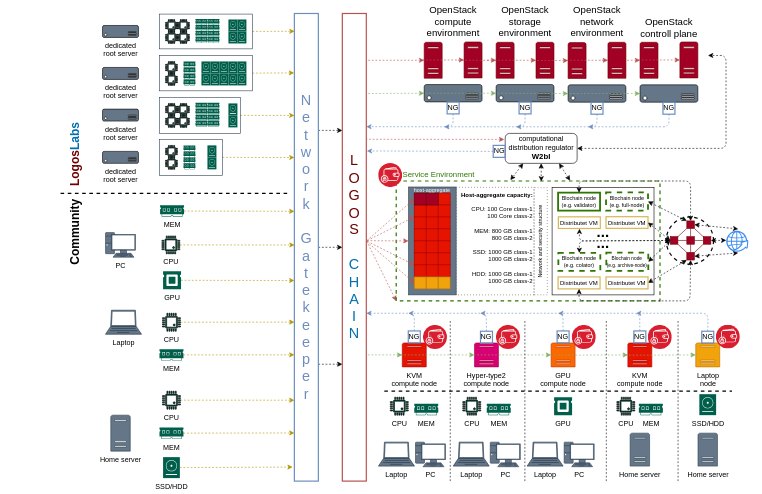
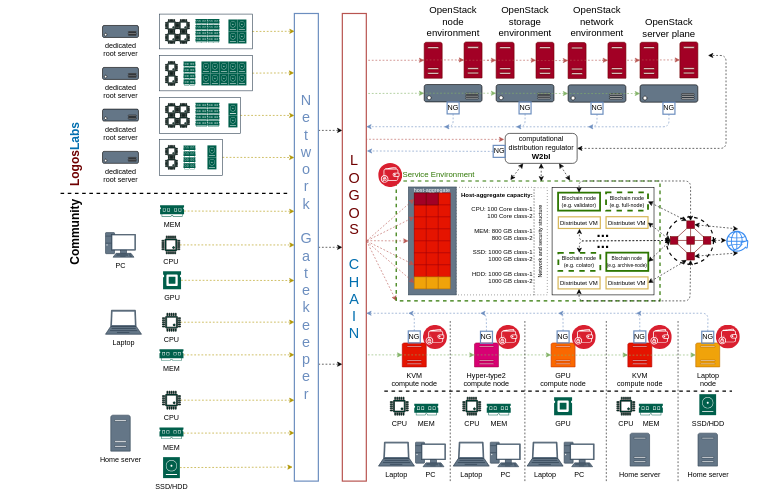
- <mxCell id="112" value="OpenStack&lt;br style=&quot;font-size: 16px;&quot;&gt;compute environment&lt;br&gt;" style="text;html=1;strokeColor=none;fillColor=none;align=center;verticalAlign=middle;whiteSpace=wrap;rounded=0;dashed=1;labelBackgroundColor=none;strokeWidth=2;fontSize=16;fontColor=default;" parent="1" vertex="1"><mxGeometry x="689.8" y="20" width="130" height="30" as="geometry" /></mxCell>
+ <mxCell id="112" value="OpenStack&lt;br style=&quot;font-size: 16px;&quot;&gt;node environment&lt;br&gt;" style="text;html=1;strokeColor=none;fillColor=none;align=center;verticalAlign=middle;whiteSpace=wrap;rounded=0;dashed=1;labelBackgroundColor=none;strokeWidth=2;fontSize=16;fontColor=default;" parent="1" vertex="1"><mxGeometry x="689.8" y="20" width="130" height="30" as="geometry" /></mxCell>
- <mxCell id="123" value="OpenStack&lt;br style=&quot;font-size: 16px;&quot;&gt;controll plane" style="text;html=1;strokeColor=none;fillColor=none;align=center;verticalAlign=middle;whiteSpace=wrap;rounded=0;dashed=1;labelBackgroundColor=none;strokeWidth=2;fontSize=16;fontColor=default;" parent="1" vertex="1"><mxGeometry x="1049.8" y="30" width="130" height="30" as="geometry" /></mxCell>
+ <mxCell id="123" value="OpenStack&lt;br style=&quot;font-size: 16px;&quot;&gt;server plane" style="text;html=1;strokeColor=none;fillColor=none;align=center;verticalAlign=middle;whiteSpace=wrap;rounded=0;dashed=1;labelBackgroundColor=none;strokeWidth=2;fontSize=16;fontColor=default;" parent="1" vertex="1"><mxGeometry x="1049.8" y="30" width="130" height="30" as="geometry" /></mxCell>
- <mxCell id="205" value="&lt;font style=&quot;font-size: 8px;&quot;&gt;Blochain node&lt;br&gt;(e.g. archive-node)&lt;/font&gt;" style="rounded=0;whiteSpace=wrap;html=1;labelBackgroundColor=none;strokeColor=#2D7600;strokeWidth=3;fontSize=9;fillColor=none;fontColor=default;dashed=1;" parent="1" vertex="1"><mxGeometry x="1010.32" y="420.89" width="70" height="30.5" as="geometry" /></mxCell>
+ <mxCell id="205" value="&lt;font style=&quot;font-size: 8px;&quot;&gt;Blochain node&lt;br&gt;(e.g. archive-node)&lt;/font&gt;" style="rounded=0;whiteSpace=wrap;html=1;labelBackgroundColor=none;strokeColor=#2D7600;strokeWidth=3;fontSize=9;fillColor=none;fontColor=default;" parent="1" vertex="1"><mxGeometry x="1010.32" y="420.89" width="70" height="30.5" as="geometry" /></mxCell>
